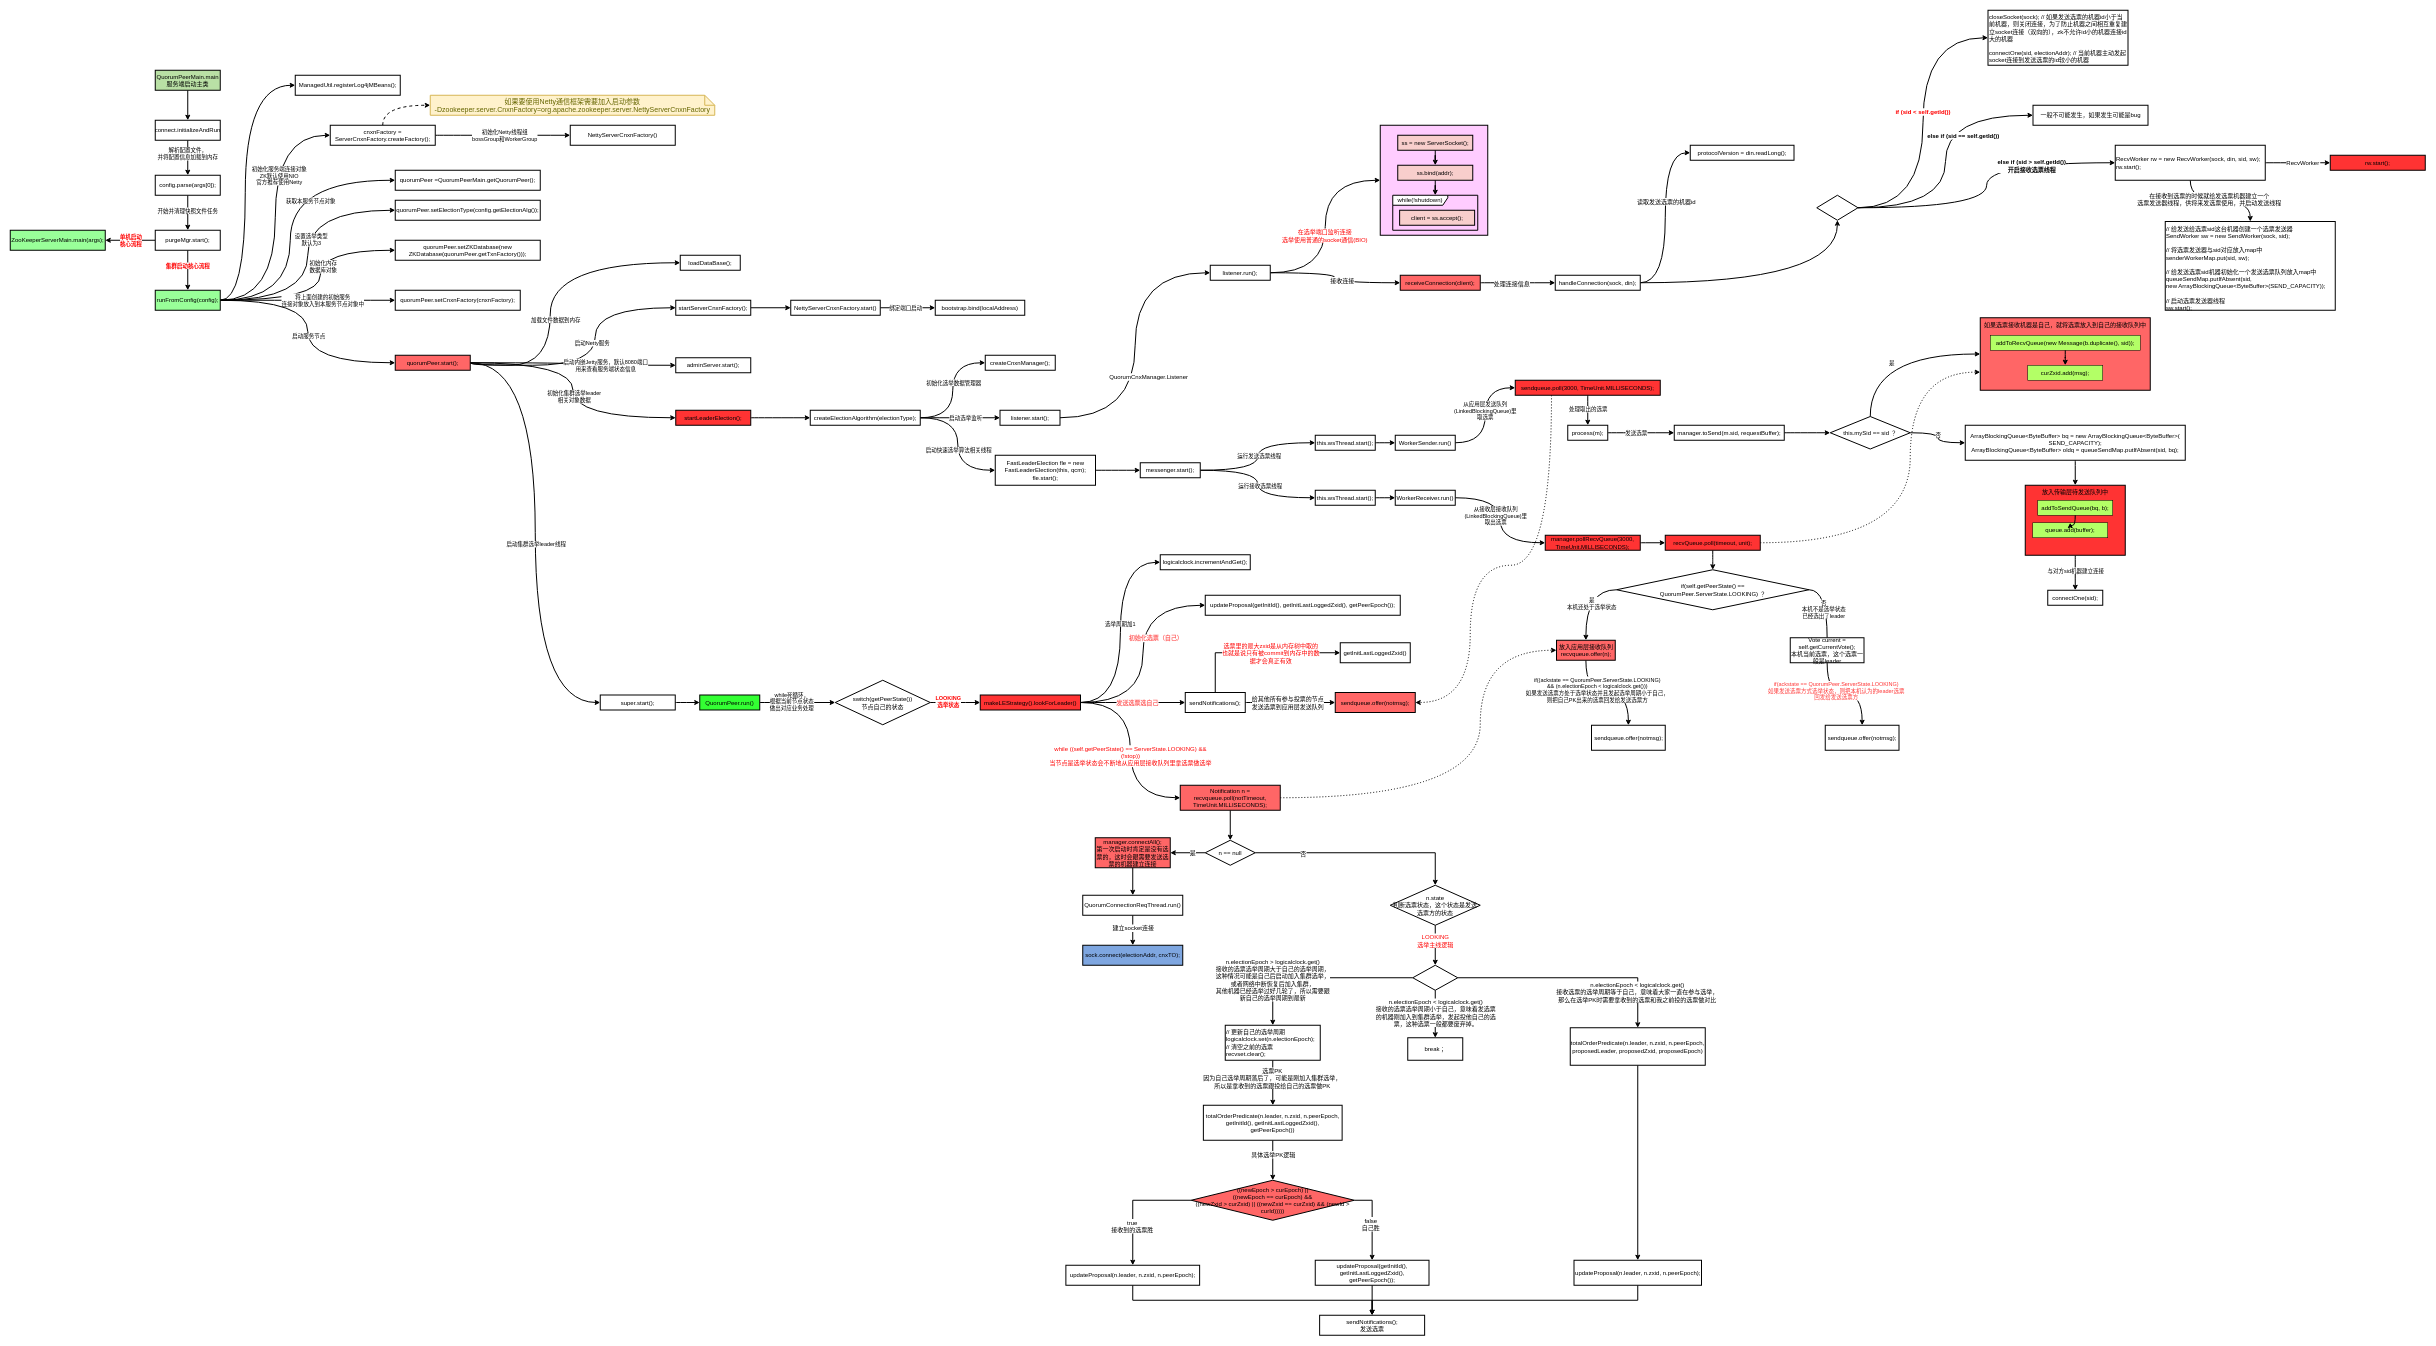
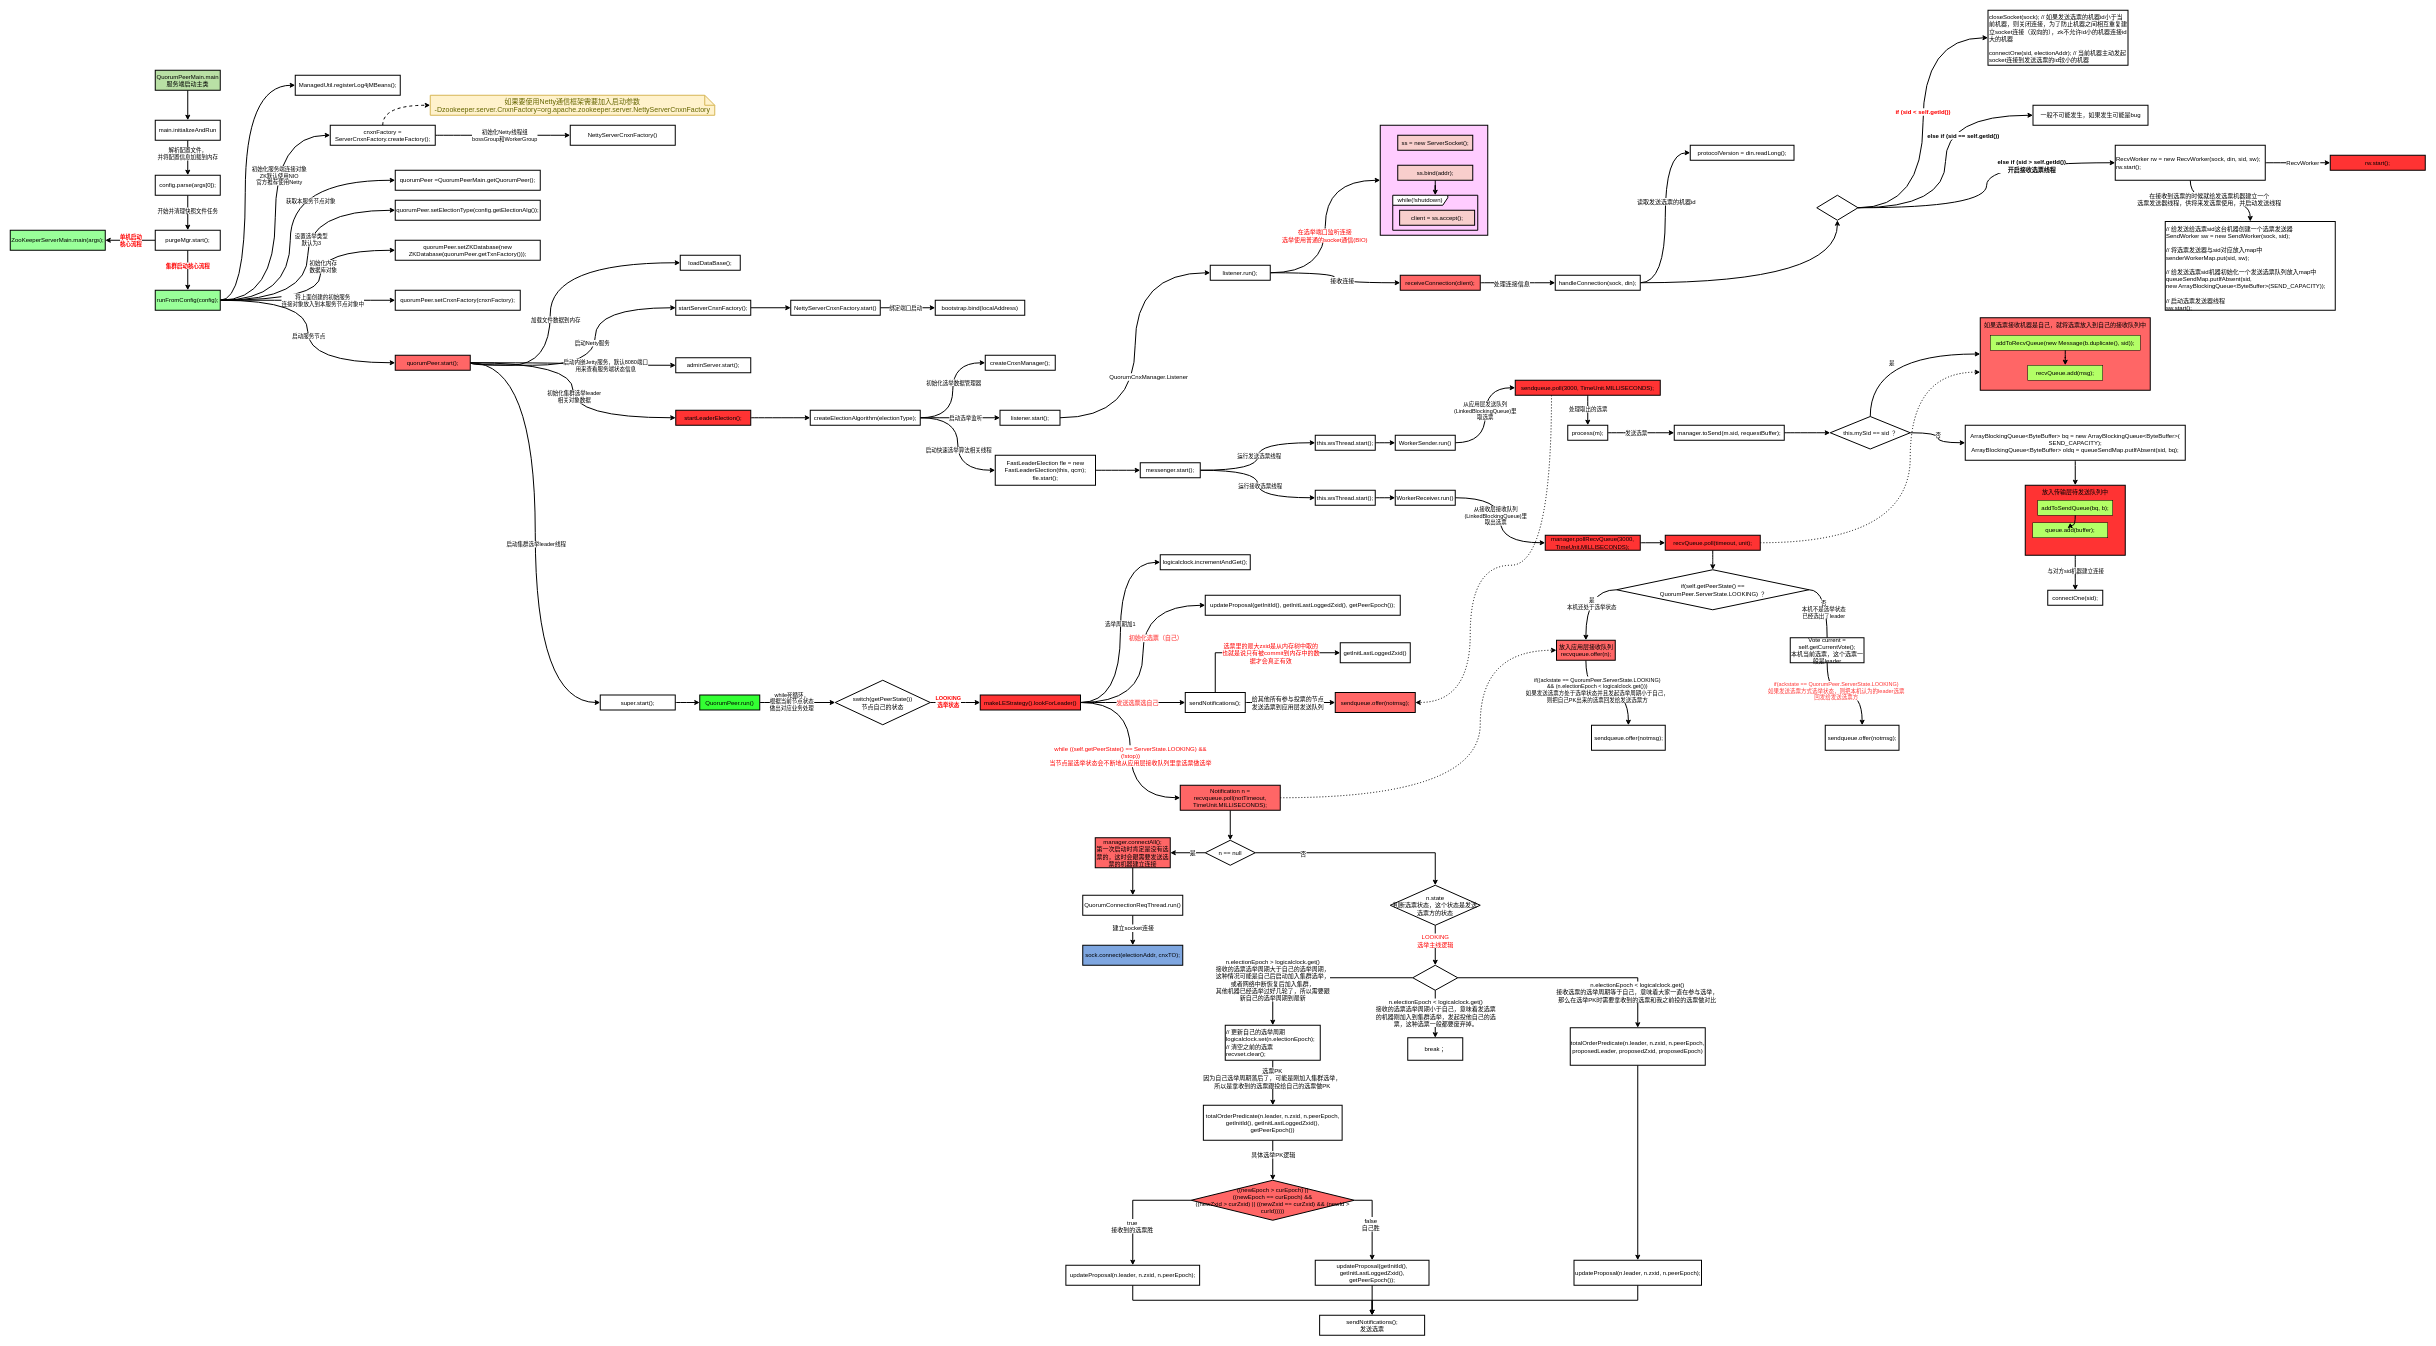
- <mxCell id="7" value="connect.initializeAndRun" style="rounded=0;whiteSpace=wrap;html=1;strokeWidth=2;fillColor=#FFFFFF;" parent="1" vertex="1"><mxGeometry x="310" y="240" width="130" height="40" as="geometry" /></mxCell>
+ <mxCell id="7" value="main.initializeAndRun" style="rounded=0;whiteSpace=wrap;html=1;strokeWidth=2;fillColor=#FFFFFF;" parent="1" vertex="1"><mxGeometry x="310" y="240" width="130" height="40" as="geometry" /></mxCell>
- <mxCell id="217" value="" style="edgeStyle=orthogonalEdgeStyle;rounded=0;orthogonalLoop=1;jettySize=auto;html=1;fontSize=12;fontColor=#000000;strokeWidth=2;" edge="1" parent="213" source="215" target="216"><mxGeometry relative="1" as="geometry" /></mxCell>
- <mxCell id="122" value="curZxid.add(msg);" style="rounded=0;whiteSpace=wrap;fontColor=#000000;fillColor=#B3FF66;verticalAlign=middle;" vertex="1" parent="119"><mxGeometry x="95" y="95" width="150" height="30" as="geometry" /></mxCell>
+ <mxCell id="122" value="recvQueue.add(msg);" style="rounded=0;whiteSpace=wrap;fontColor=#000000;fillColor=#B3FF66;verticalAlign=middle;" vertex="1" parent="119"><mxGeometry x="95" y="95" width="150" height="30" as="geometry" /></mxCell>
